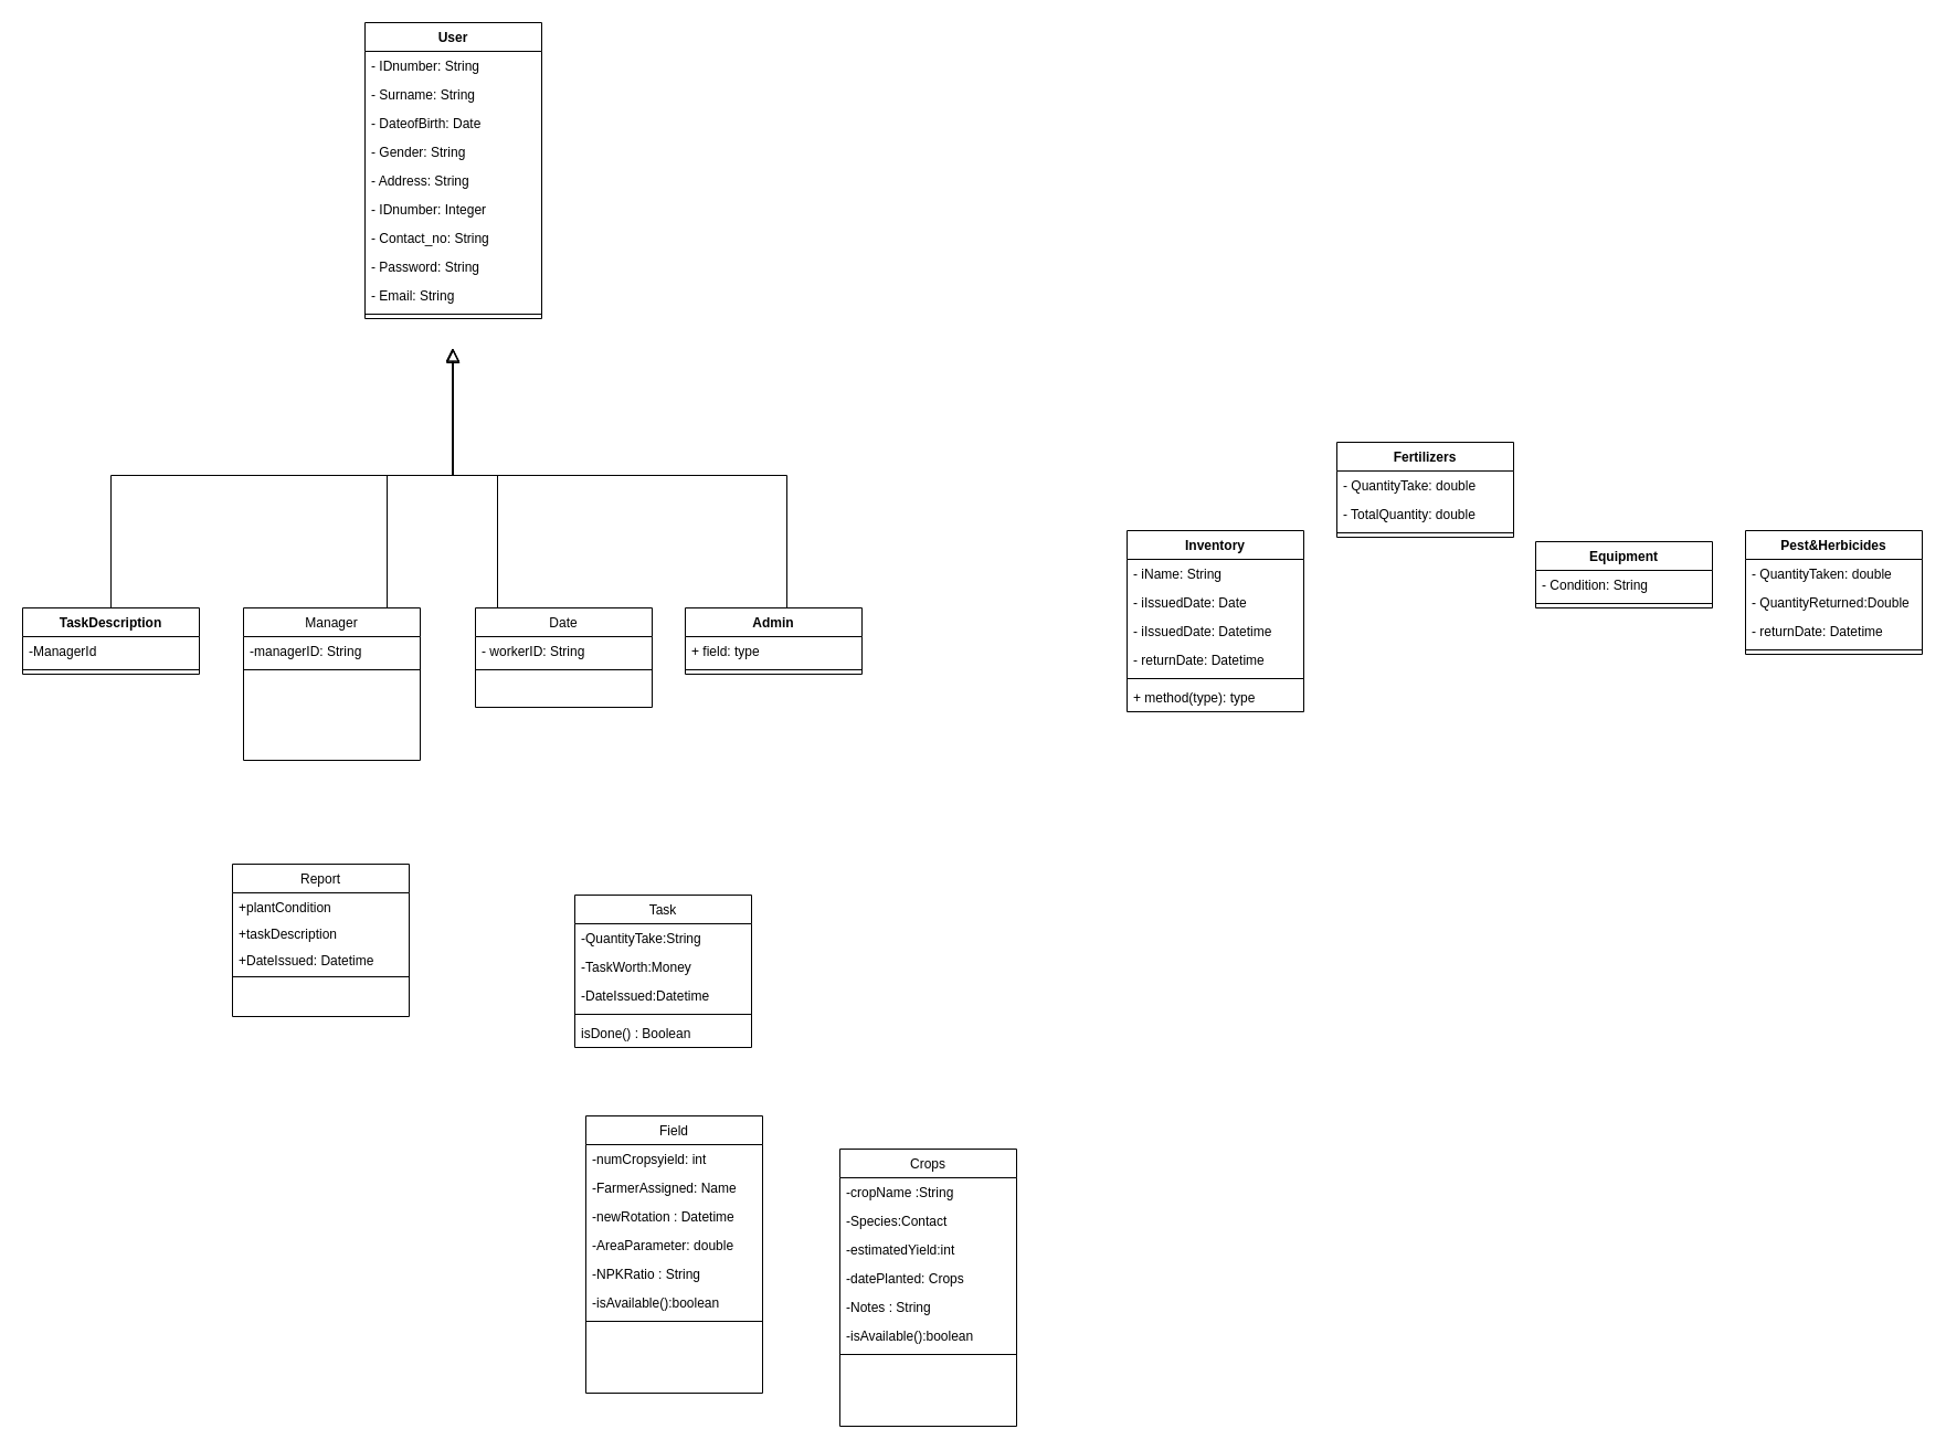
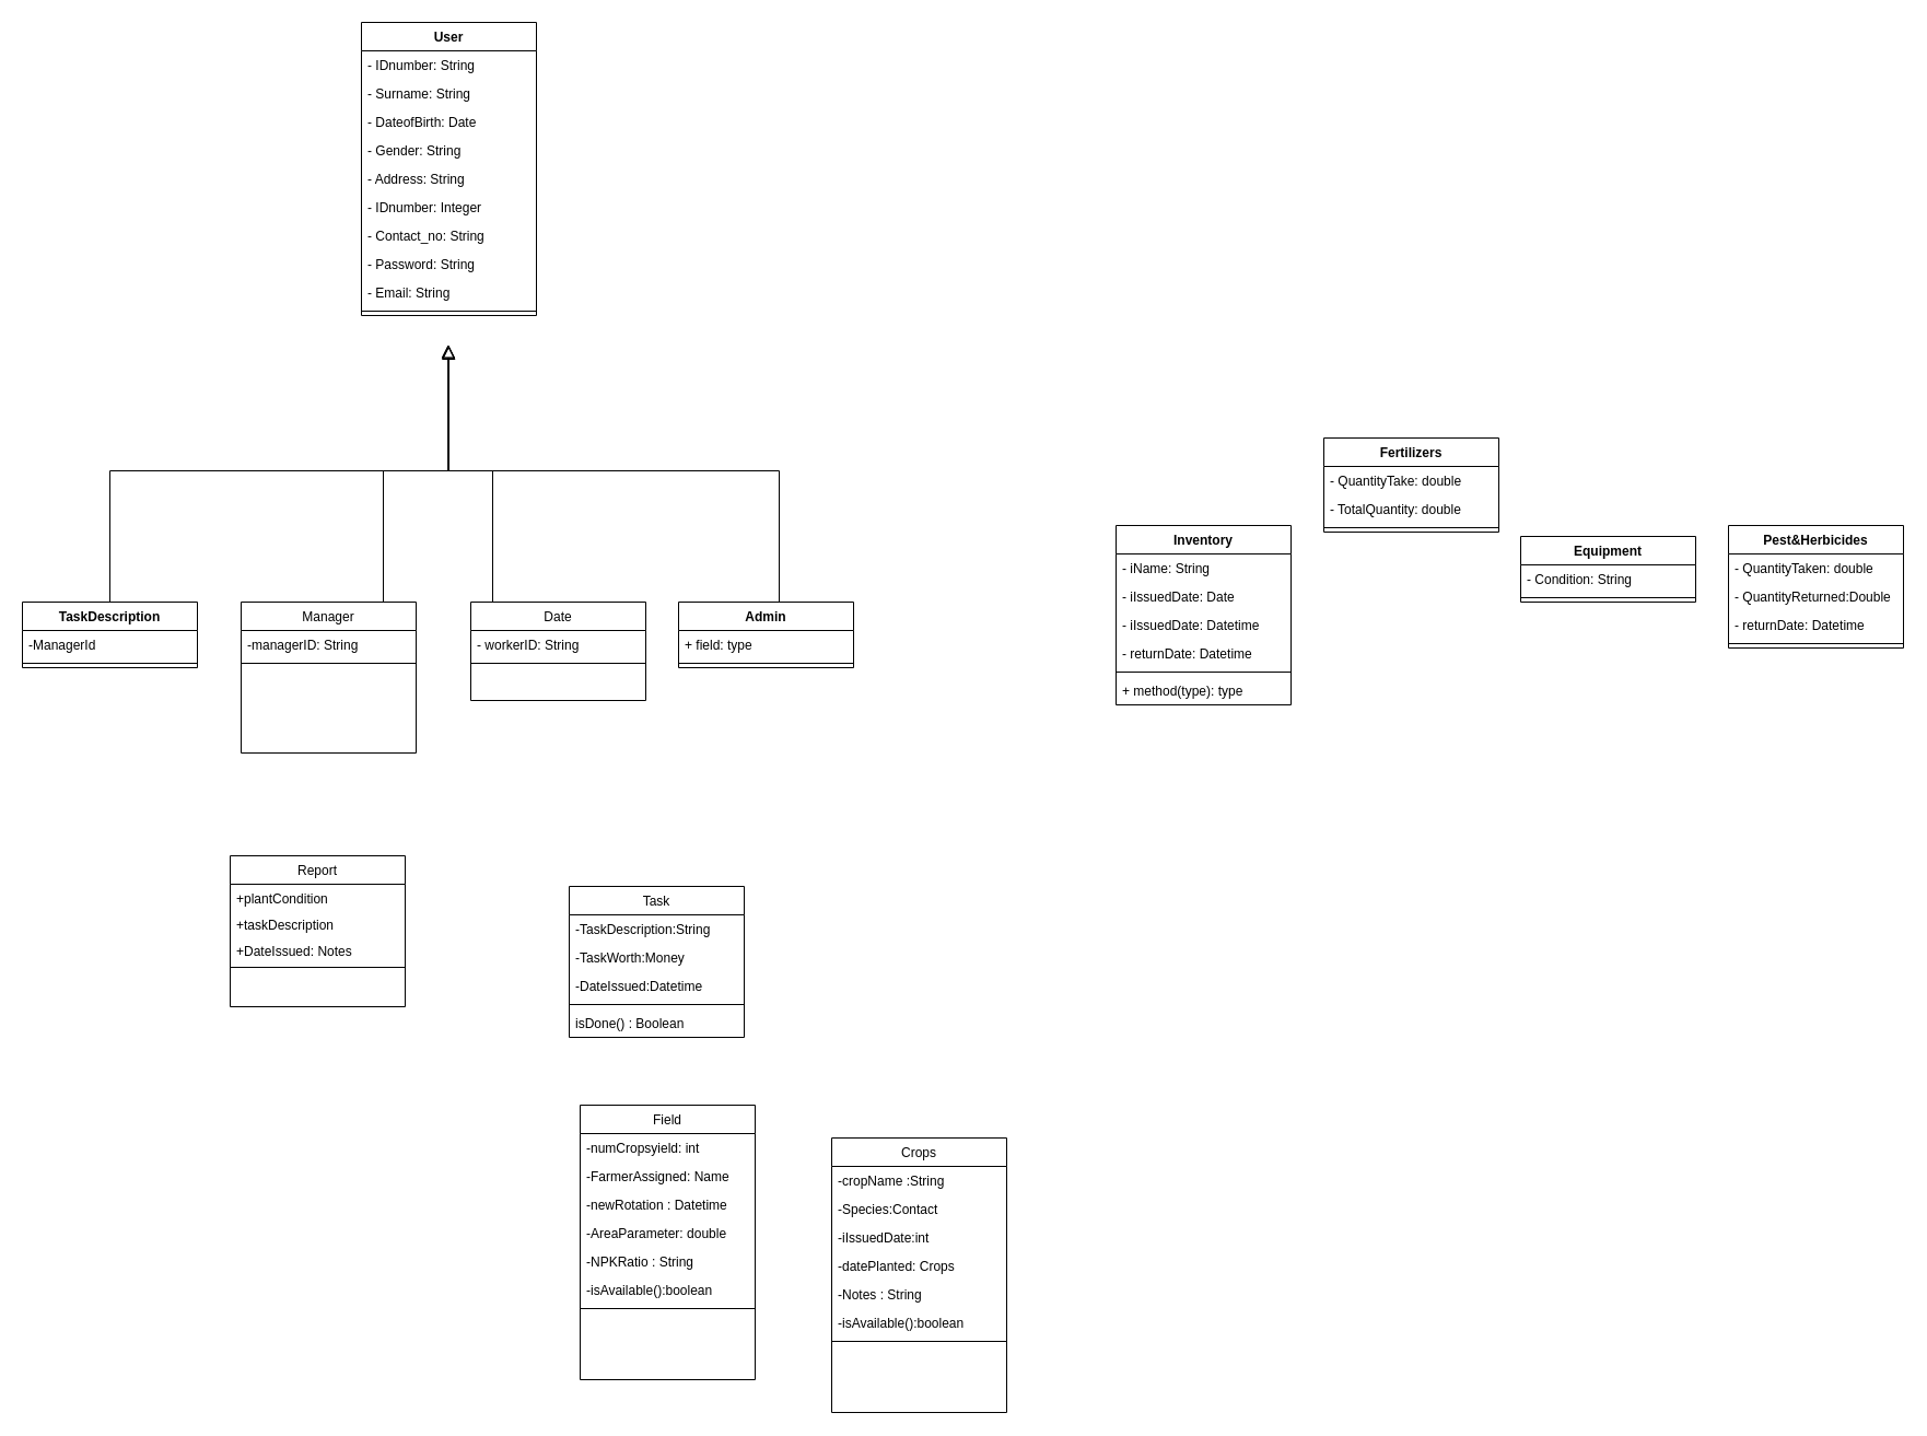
- <mxCell id="11" value="-QuantityTake:String" style="text;align=left;verticalAlign=top;spacingLeft=4;spacingRight=4;overflow=hidden;rotatable=0;points=[[0,0.5],[1,0.5]];portConstraint=eastwest;" parent="10" vertex="1"><mxGeometry y="26" width="160" height="26" as="geometry" /></mxCell>
+ <mxCell id="11" value="-TaskDescription:String" style="text;align=left;verticalAlign=top;spacingLeft=4;spacingRight=4;overflow=hidden;rotatable=0;points=[[0,0.5],[1,0.5]];portConstraint=eastwest;" parent="10" vertex="1"><mxGeometry y="26" width="160" height="26" as="geometry" /></mxCell>
- <mxCell id="45" value="+DateIssued: Datetime" style="text;align=left;verticalAlign=top;spacingLeft=4;spacingRight=4;overflow=hidden;rotatable=0;points=[[0,0.5],[1,0.5]];portConstraint=eastwest;" vertex="1" parent="42"><mxGeometry y="74" width="160" height="24" as="geometry" /></mxCell>
+ <mxCell id="45" value="+DateIssued: Notes" style="text;align=left;verticalAlign=top;spacingLeft=4;spacingRight=4;overflow=hidden;rotatable=0;points=[[0,0.5],[1,0.5]];portConstraint=eastwest;" vertex="1" parent="42"><mxGeometry y="74" width="160" height="24" as="geometry" /></mxCell>
- <mxCell id="58" value="-estimatedYield:int" style="text;align=left;verticalAlign=top;spacingLeft=4;spacingRight=4;overflow=hidden;rotatable=0;points=[[0,0.5],[1,0.5]];portConstraint=eastwest;" vertex="1" parent="55"><mxGeometry y="78" width="160" height="26" as="geometry" /></mxCell>
+ <mxCell id="58" value="-iIssuedDate:int" style="text;align=left;verticalAlign=top;spacingLeft=4;spacingRight=4;overflow=hidden;rotatable=0;points=[[0,0.5],[1,0.5]];portConstraint=eastwest;" vertex="1" parent="55"><mxGeometry y="78" width="160" height="26" as="geometry" /></mxCell>
